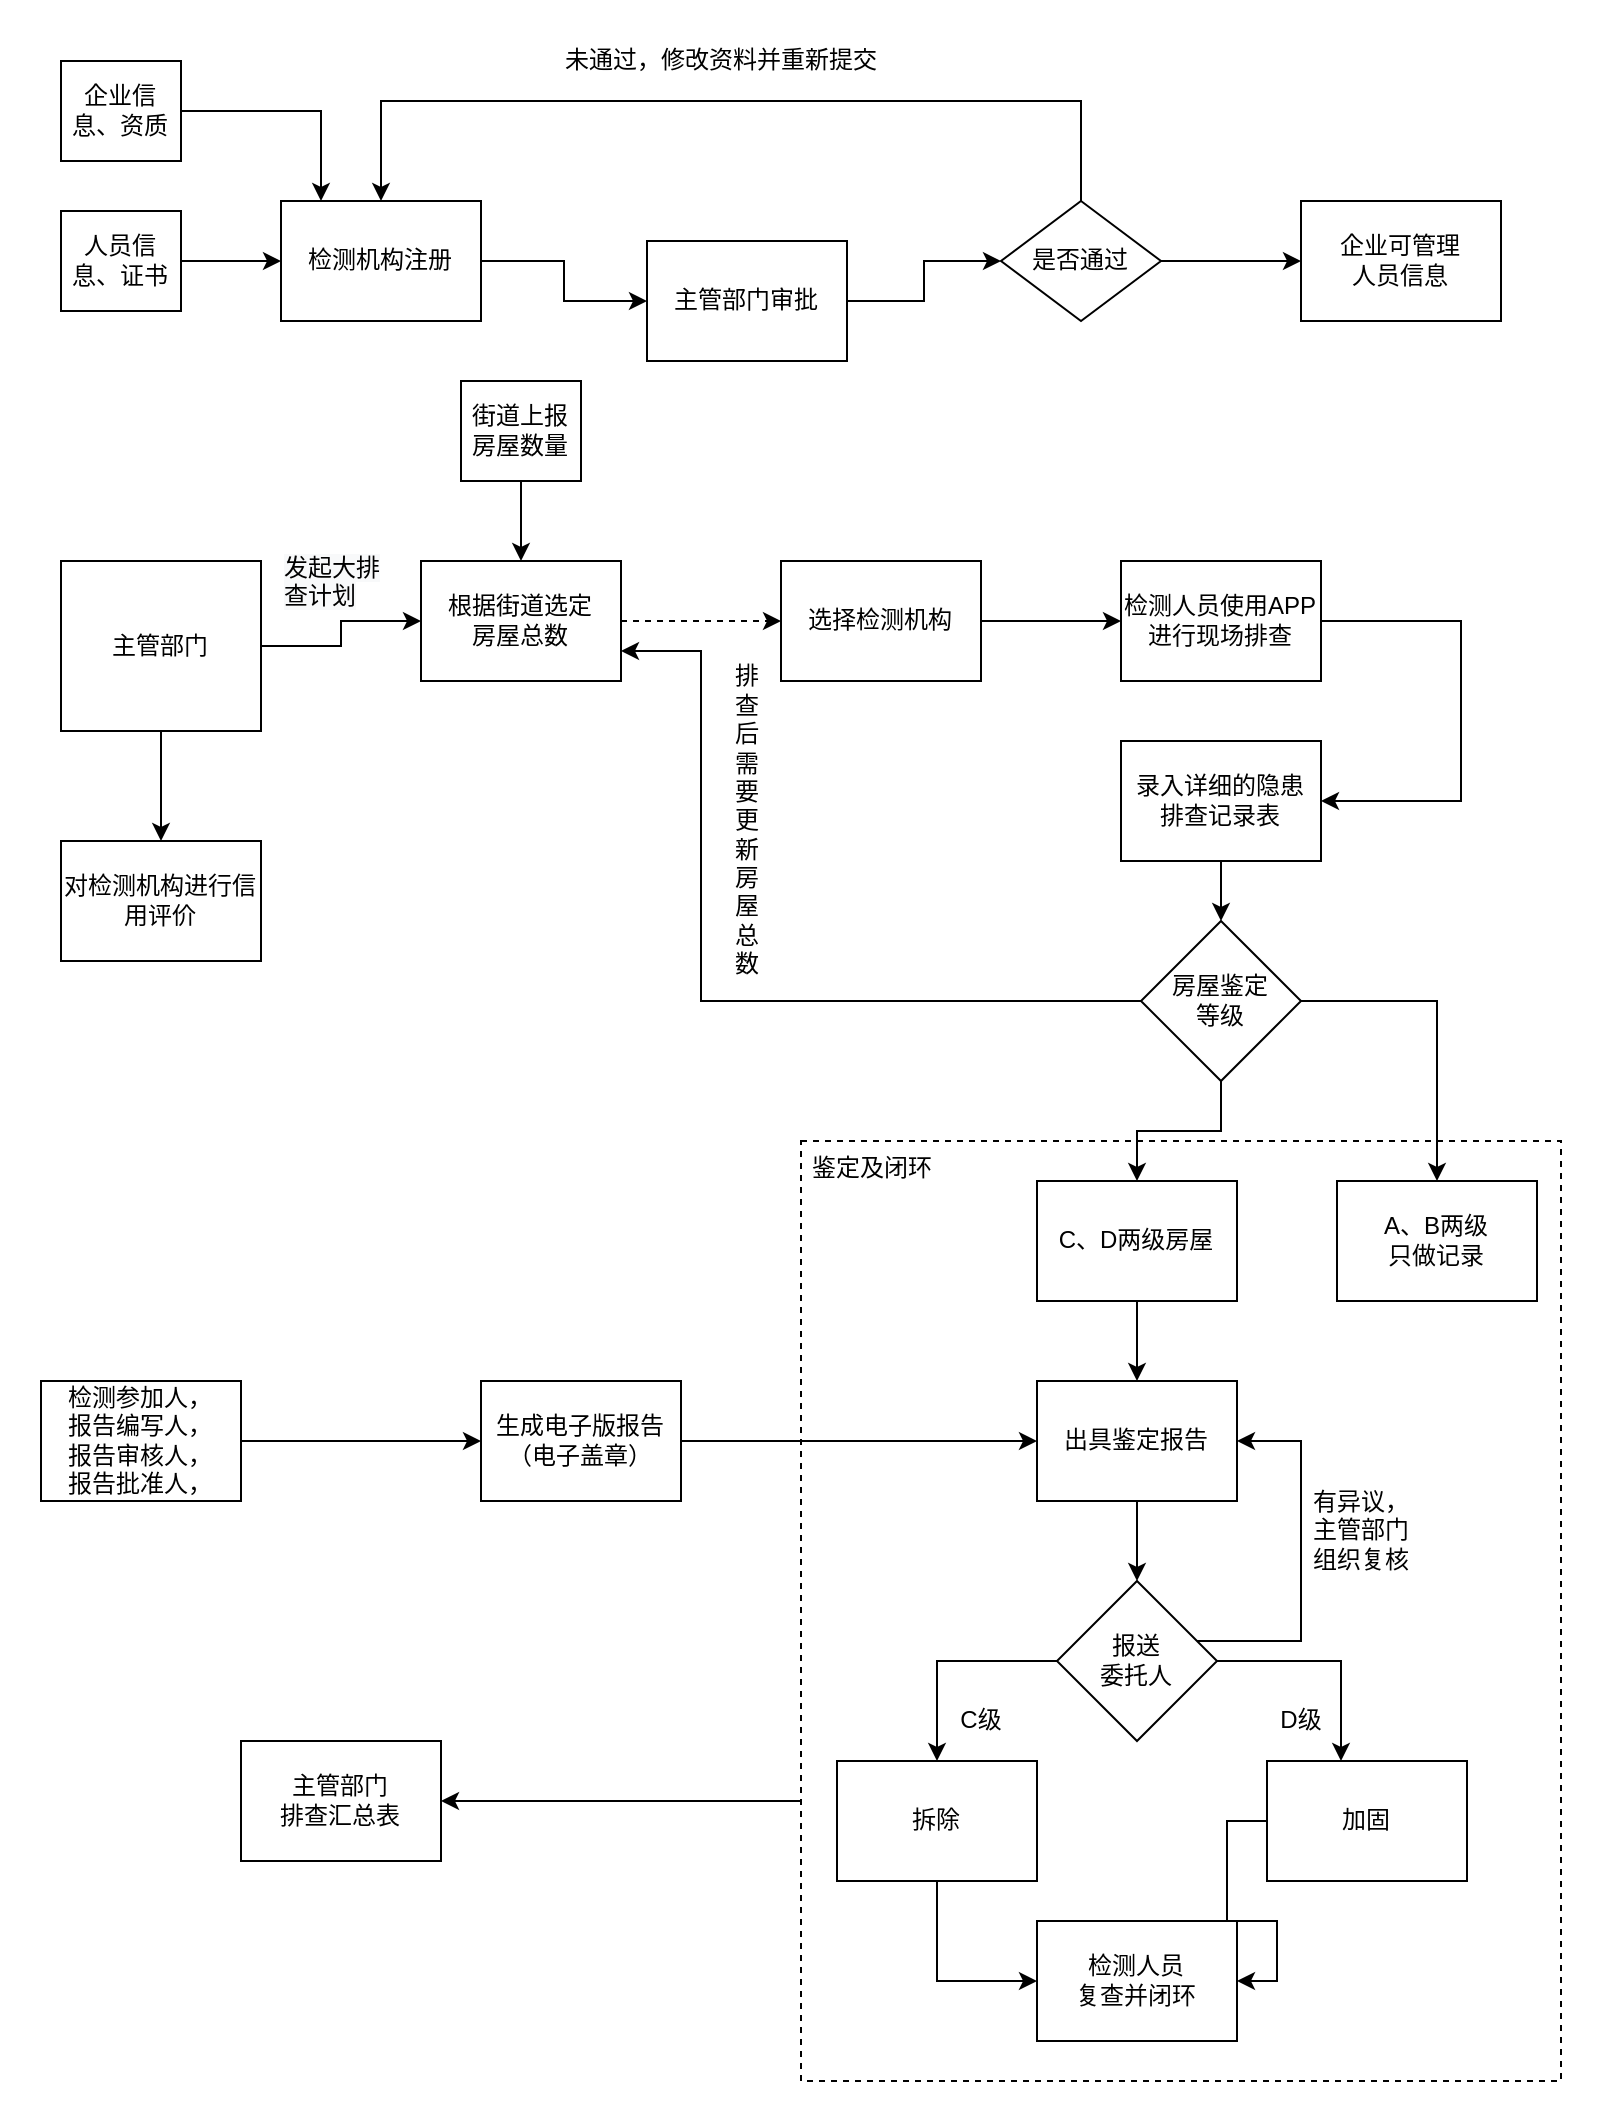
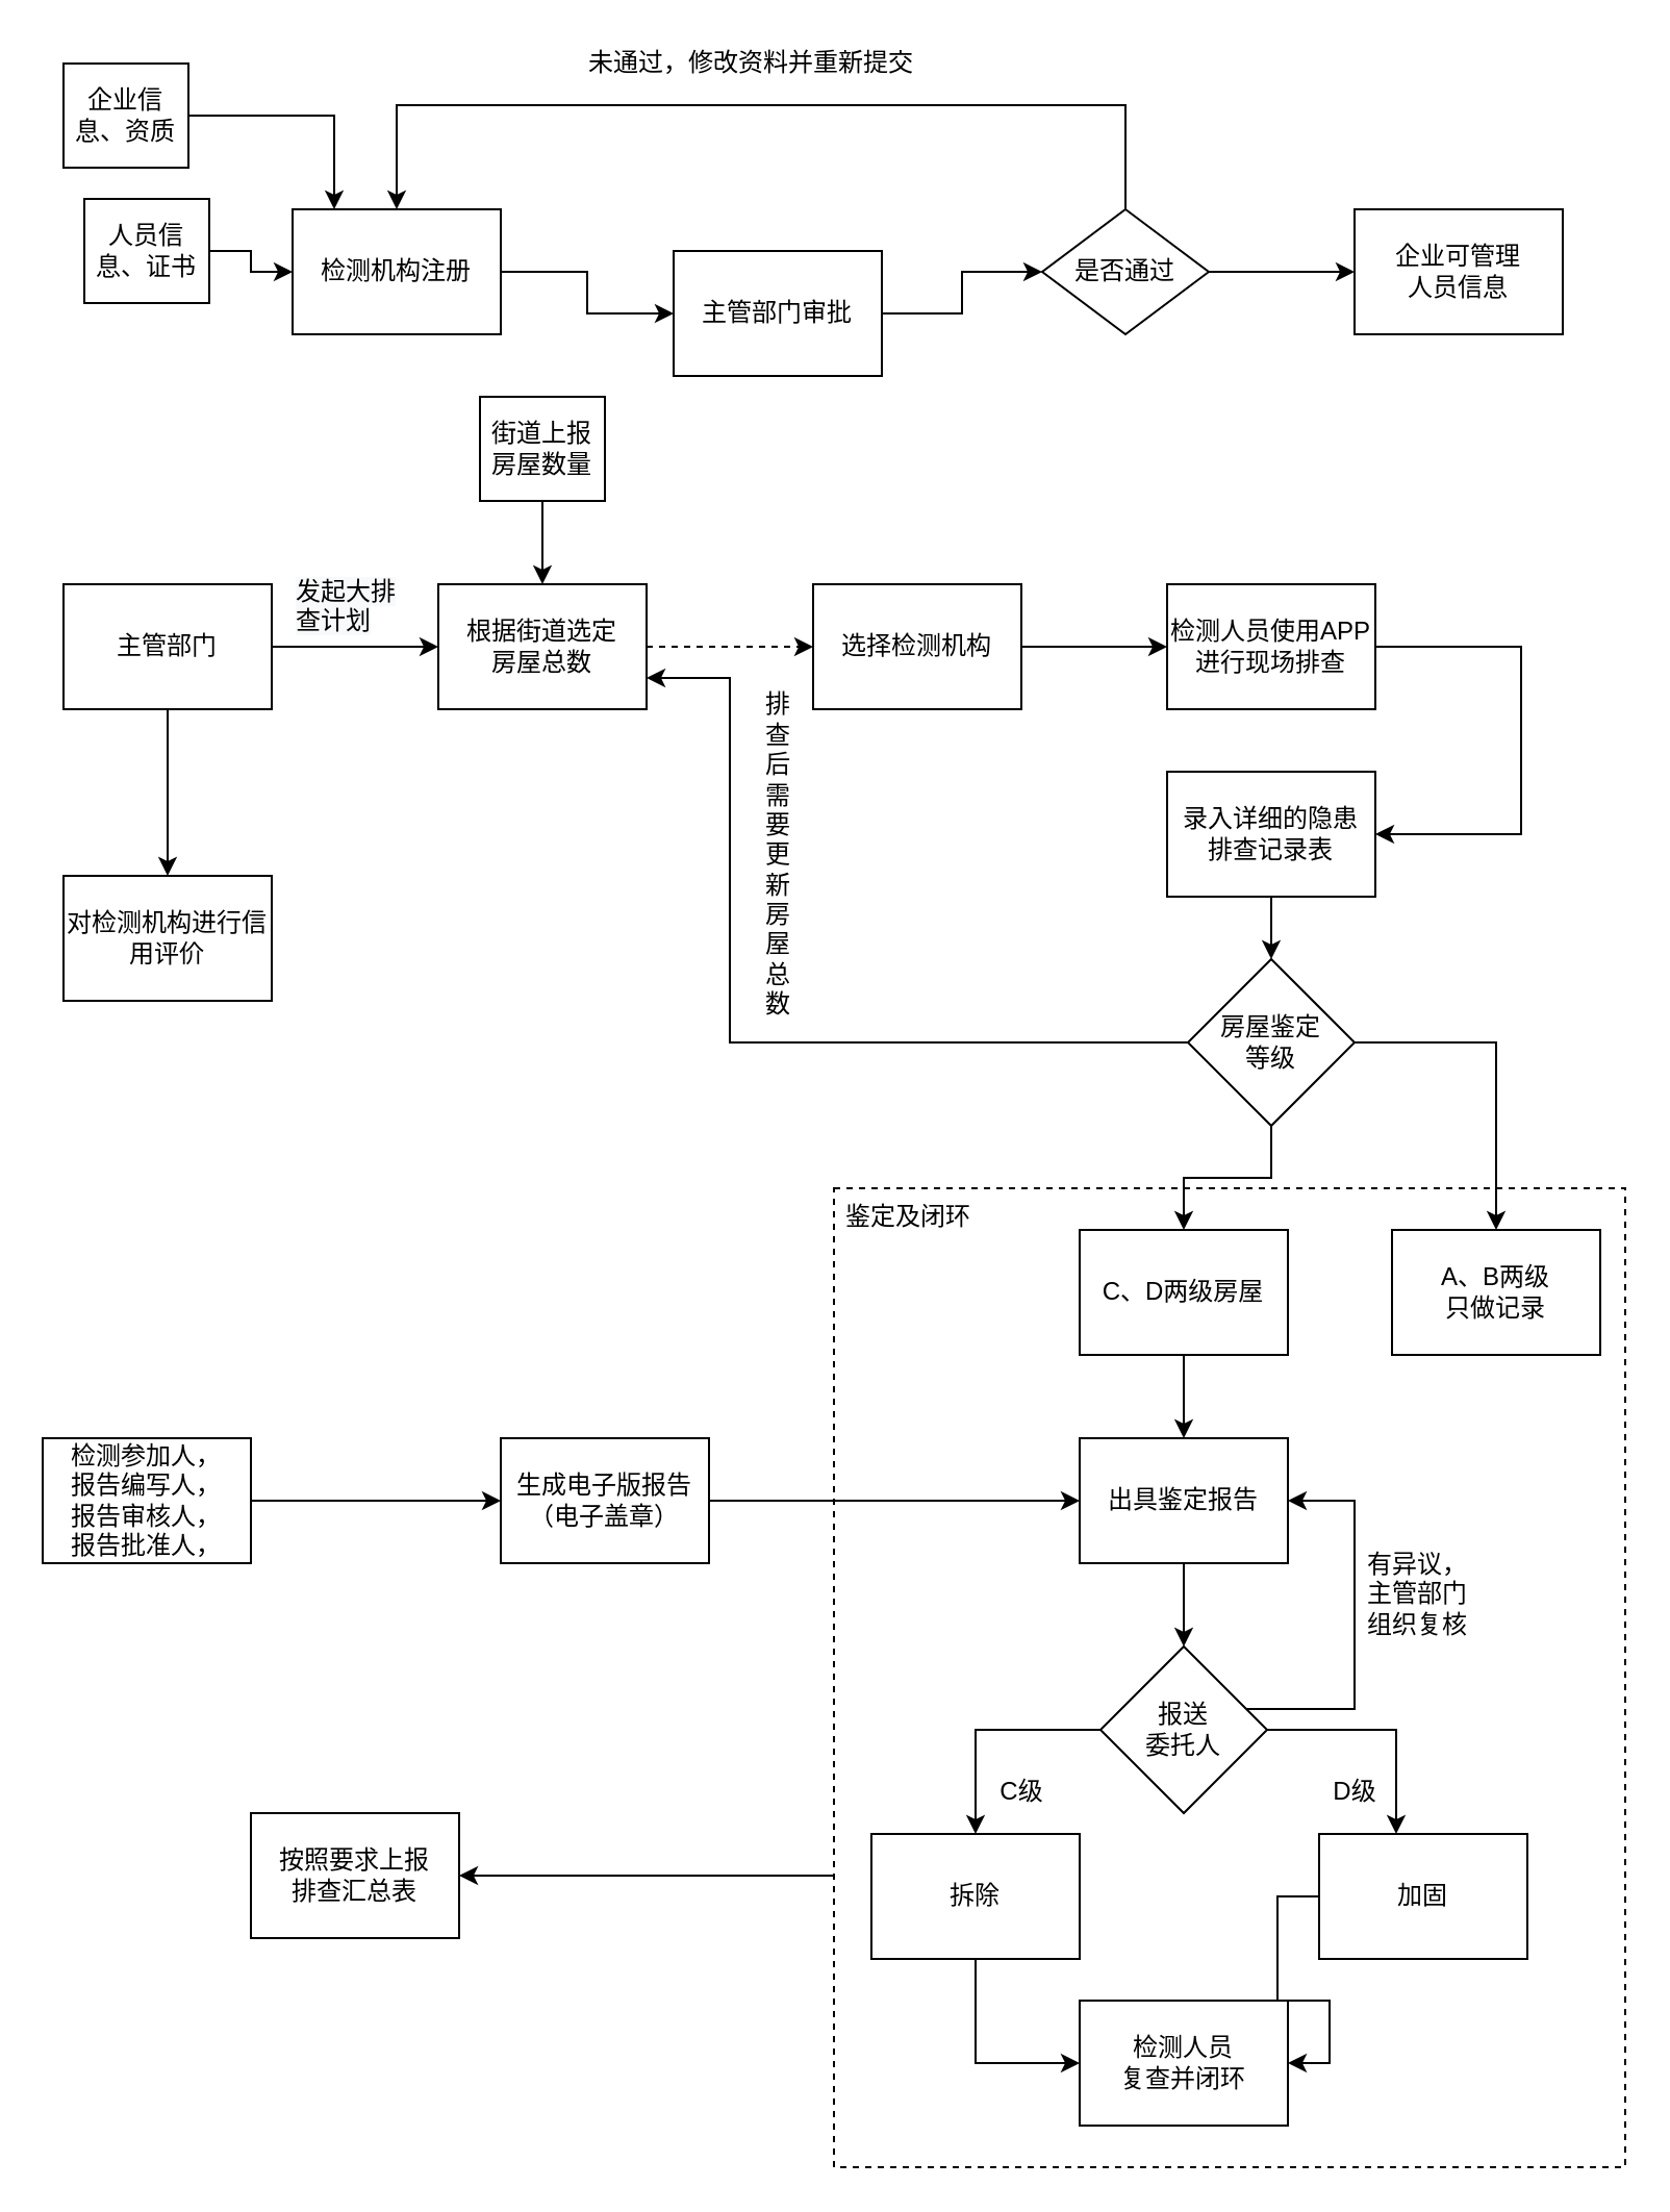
- <mxCell id="7" value="人员信息、证书" style="rounded=0;whiteSpace=wrap;html=1;" vertex="1" parent="1"><mxGeometry x="30" y="105" width="60" height="50" as="geometry" /></mxCell>
+ <mxCell id="7" value="人员信息、证书" style="rounded=0;whiteSpace=wrap;html=1;" vertex="1" parent="1"><mxGeometry x="40" y="95" width="60" height="50" as="geometry" /></mxCell>
- <mxCell id="17" value="主管部门" style="rounded=0;whiteSpace=wrap;html=1;" vertex="1" parent="1"><mxGeometry x="30" y="280" width="100" height="85" as="geometry" /></mxCell>
+ <mxCell id="17" value="主管部门" style="rounded=0;whiteSpace=wrap;html=1;" vertex="1" parent="1"><mxGeometry x="30" y="280" width="100" height="60" as="geometry" /></mxCell>
- <mxCell id="58" value="主管部门&lt;br&gt;排查汇总表" style="rounded=0;whiteSpace=wrap;html=1;" vertex="1" parent="1"><mxGeometry x="120" y="870" width="100" height="60" as="geometry" /></mxCell>
+ <mxCell id="58" value="按照要求上报&lt;br&gt;排查汇总表" style="rounded=0;whiteSpace=wrap;html=1;" vertex="1" parent="1"><mxGeometry x="120" y="870" width="100" height="60" as="geometry" /></mxCell>
